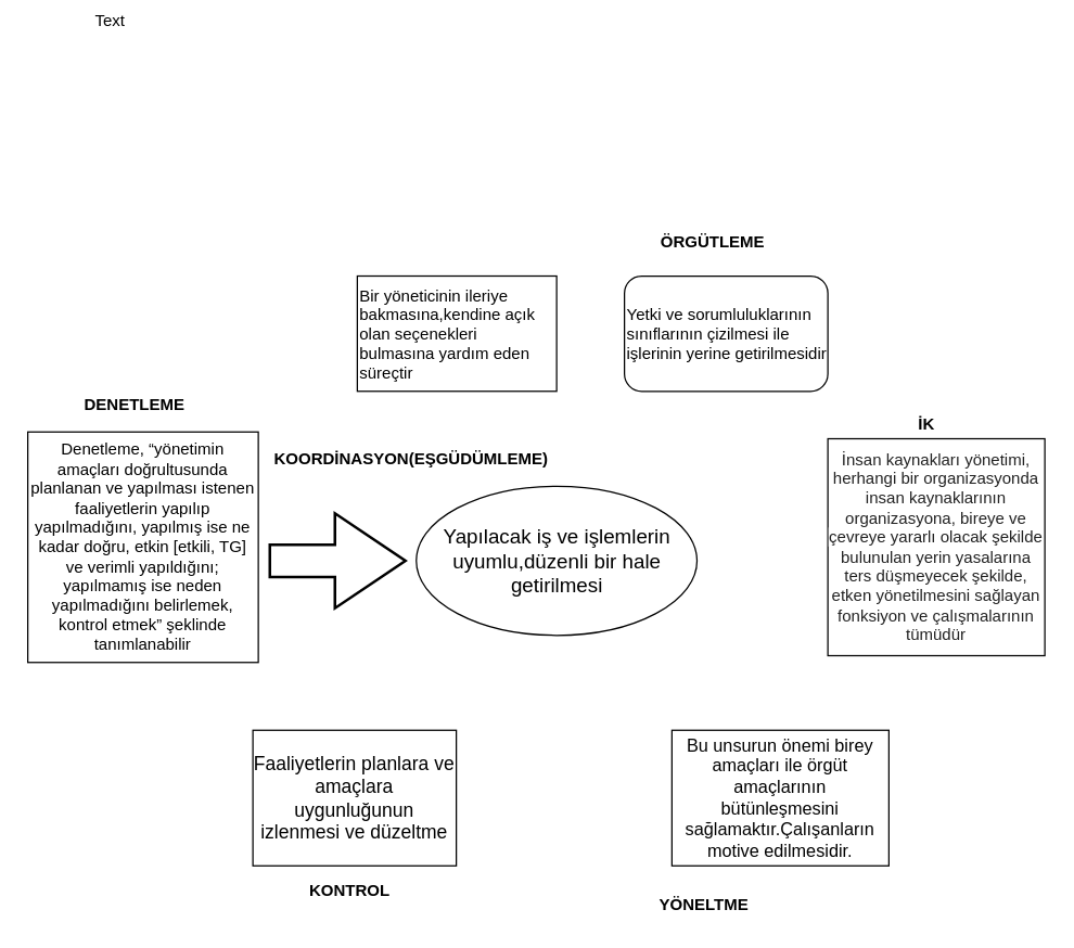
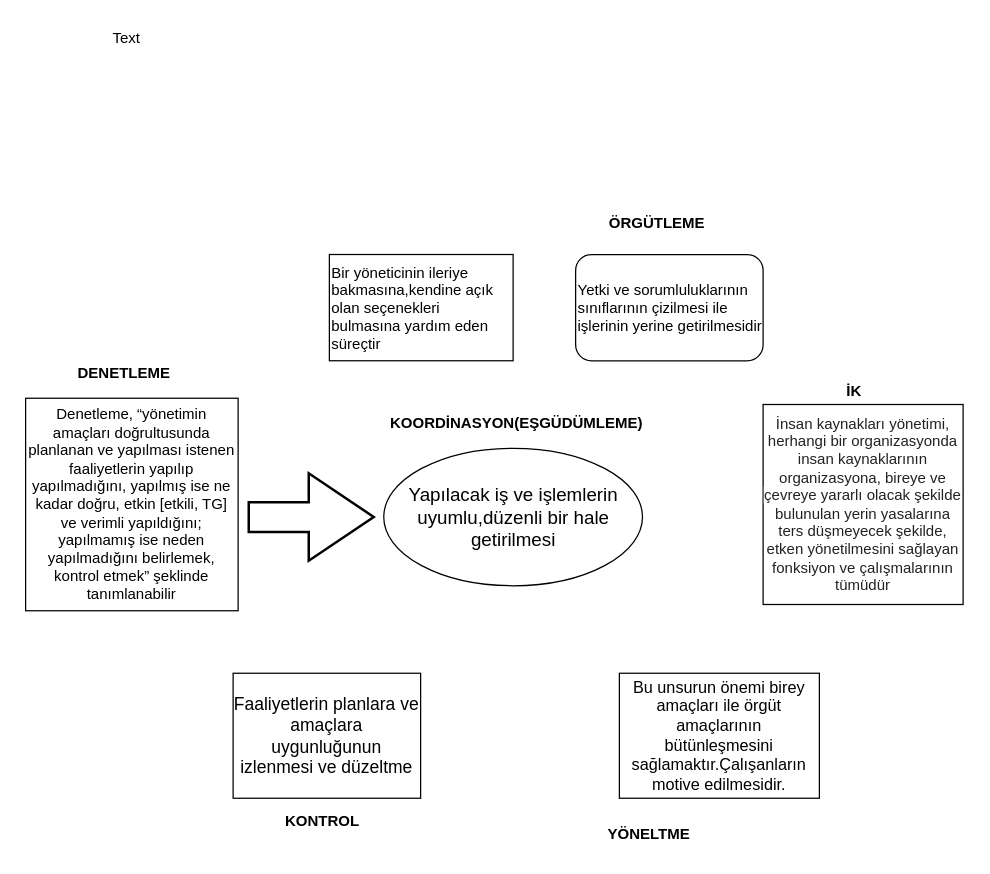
- <mxCell id="16" value="Text" style="text;html=1;resizable=0;points=[];autosize=1;align=left;verticalAlign=top;spacingTop=-4;" vertex="1" parent="1"><mxGeometry x="68" y="5" width="40" height="20" as="geometry" /></mxCell>
+ <mxCell id="16" value="Text" style="text;html=1;resizable=0;points=[];autosize=1;align=left;verticalAlign=top;spacingTop=-4;" vertex="1" parent="1"><mxGeometry x="88" y="20" width="40" height="20" as="geometry" /></mxCell>
- <mxCell id="6" value="&lt;b&gt;KOORDİNASYON(EŞGÜDÜMLEME)&lt;/b&gt;" style="text;html=1;resizable=0;points=[];autosize=1;align=left;verticalAlign=top;spacingTop=-4;" vertex="1" parent="1"><mxGeometry x="200" y="328" width="220" height="20" as="geometry" /></mxCell>
+ <mxCell id="6" value="&lt;b&gt;KOORDİNASYON(EŞGÜDÜMLEME)&lt;/b&gt;" style="text;html=1;resizable=0;points=[];autosize=1;align=left;verticalAlign=top;spacingTop=-4;" vertex="1" parent="1"><mxGeometry x="310" y="328" width="220" height="20" as="geometry" /></mxCell>
